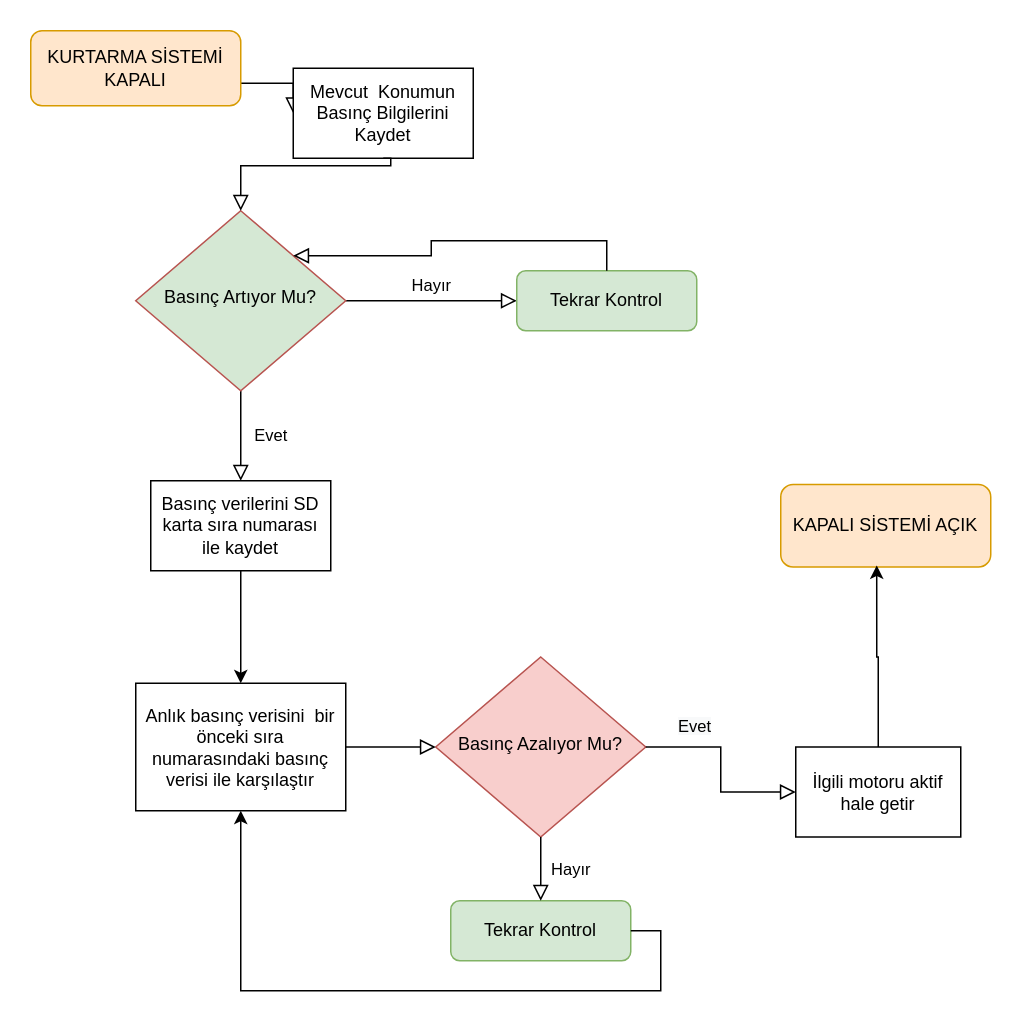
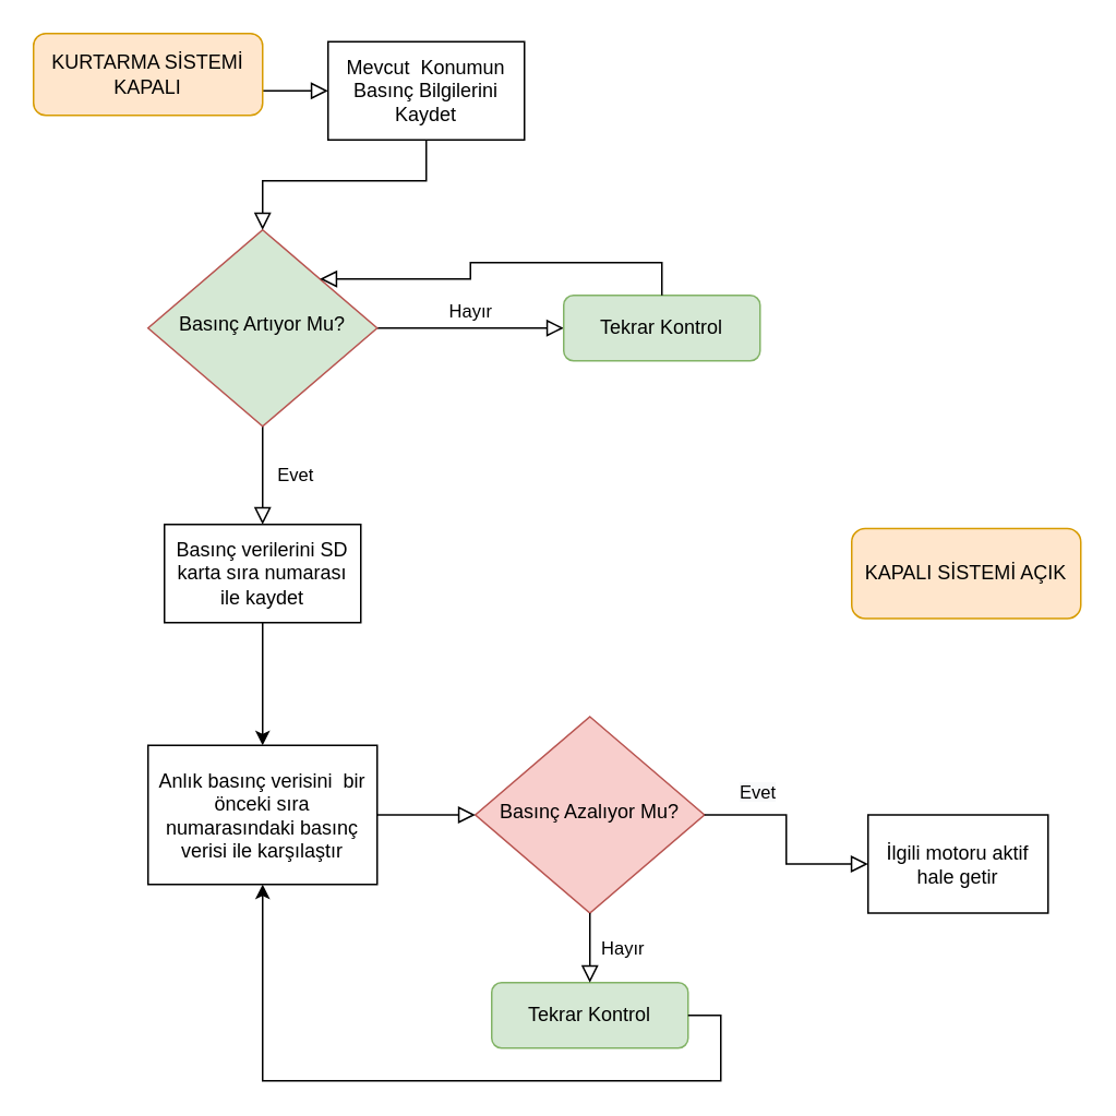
- <mxCell id="11" value="Mevcut &amp;nbsp;Konumun Basınç Bilgilerini Kaydet" style="rounded=0;whiteSpace=wrap;html=1;" vertex="1" parent="1"><mxGeometry x="195" y="45" width="120" height="60" as="geometry" /></mxCell>
+ <mxCell id="11" value="Mevcut &amp;nbsp;Konumun Basınç Bilgilerini Kaydet" style="rounded=0;whiteSpace=wrap;html=1;" vertex="1" parent="1"><mxGeometry x="200" y="25" width="120" height="60" as="geometry" /></mxCell>
- <mxCell id="23" style="edgeStyle=orthogonalEdgeStyle;rounded=0;orthogonalLoop=1;jettySize=auto;html=1;exitX=0.5;exitY=0;exitDx=0;exitDy=0;entryX=0.457;entryY=0.982;entryDx=0;entryDy=0;entryPerimeter=0;" edge="1" parent="1" source="22" target="10"><mxGeometry relative="1" as="geometry"><mxPoint x="170" y="465" as="targetPoint" /><mxPoint x="170" y="390" as="sourcePoint" /></mxGeometry></mxCell>
